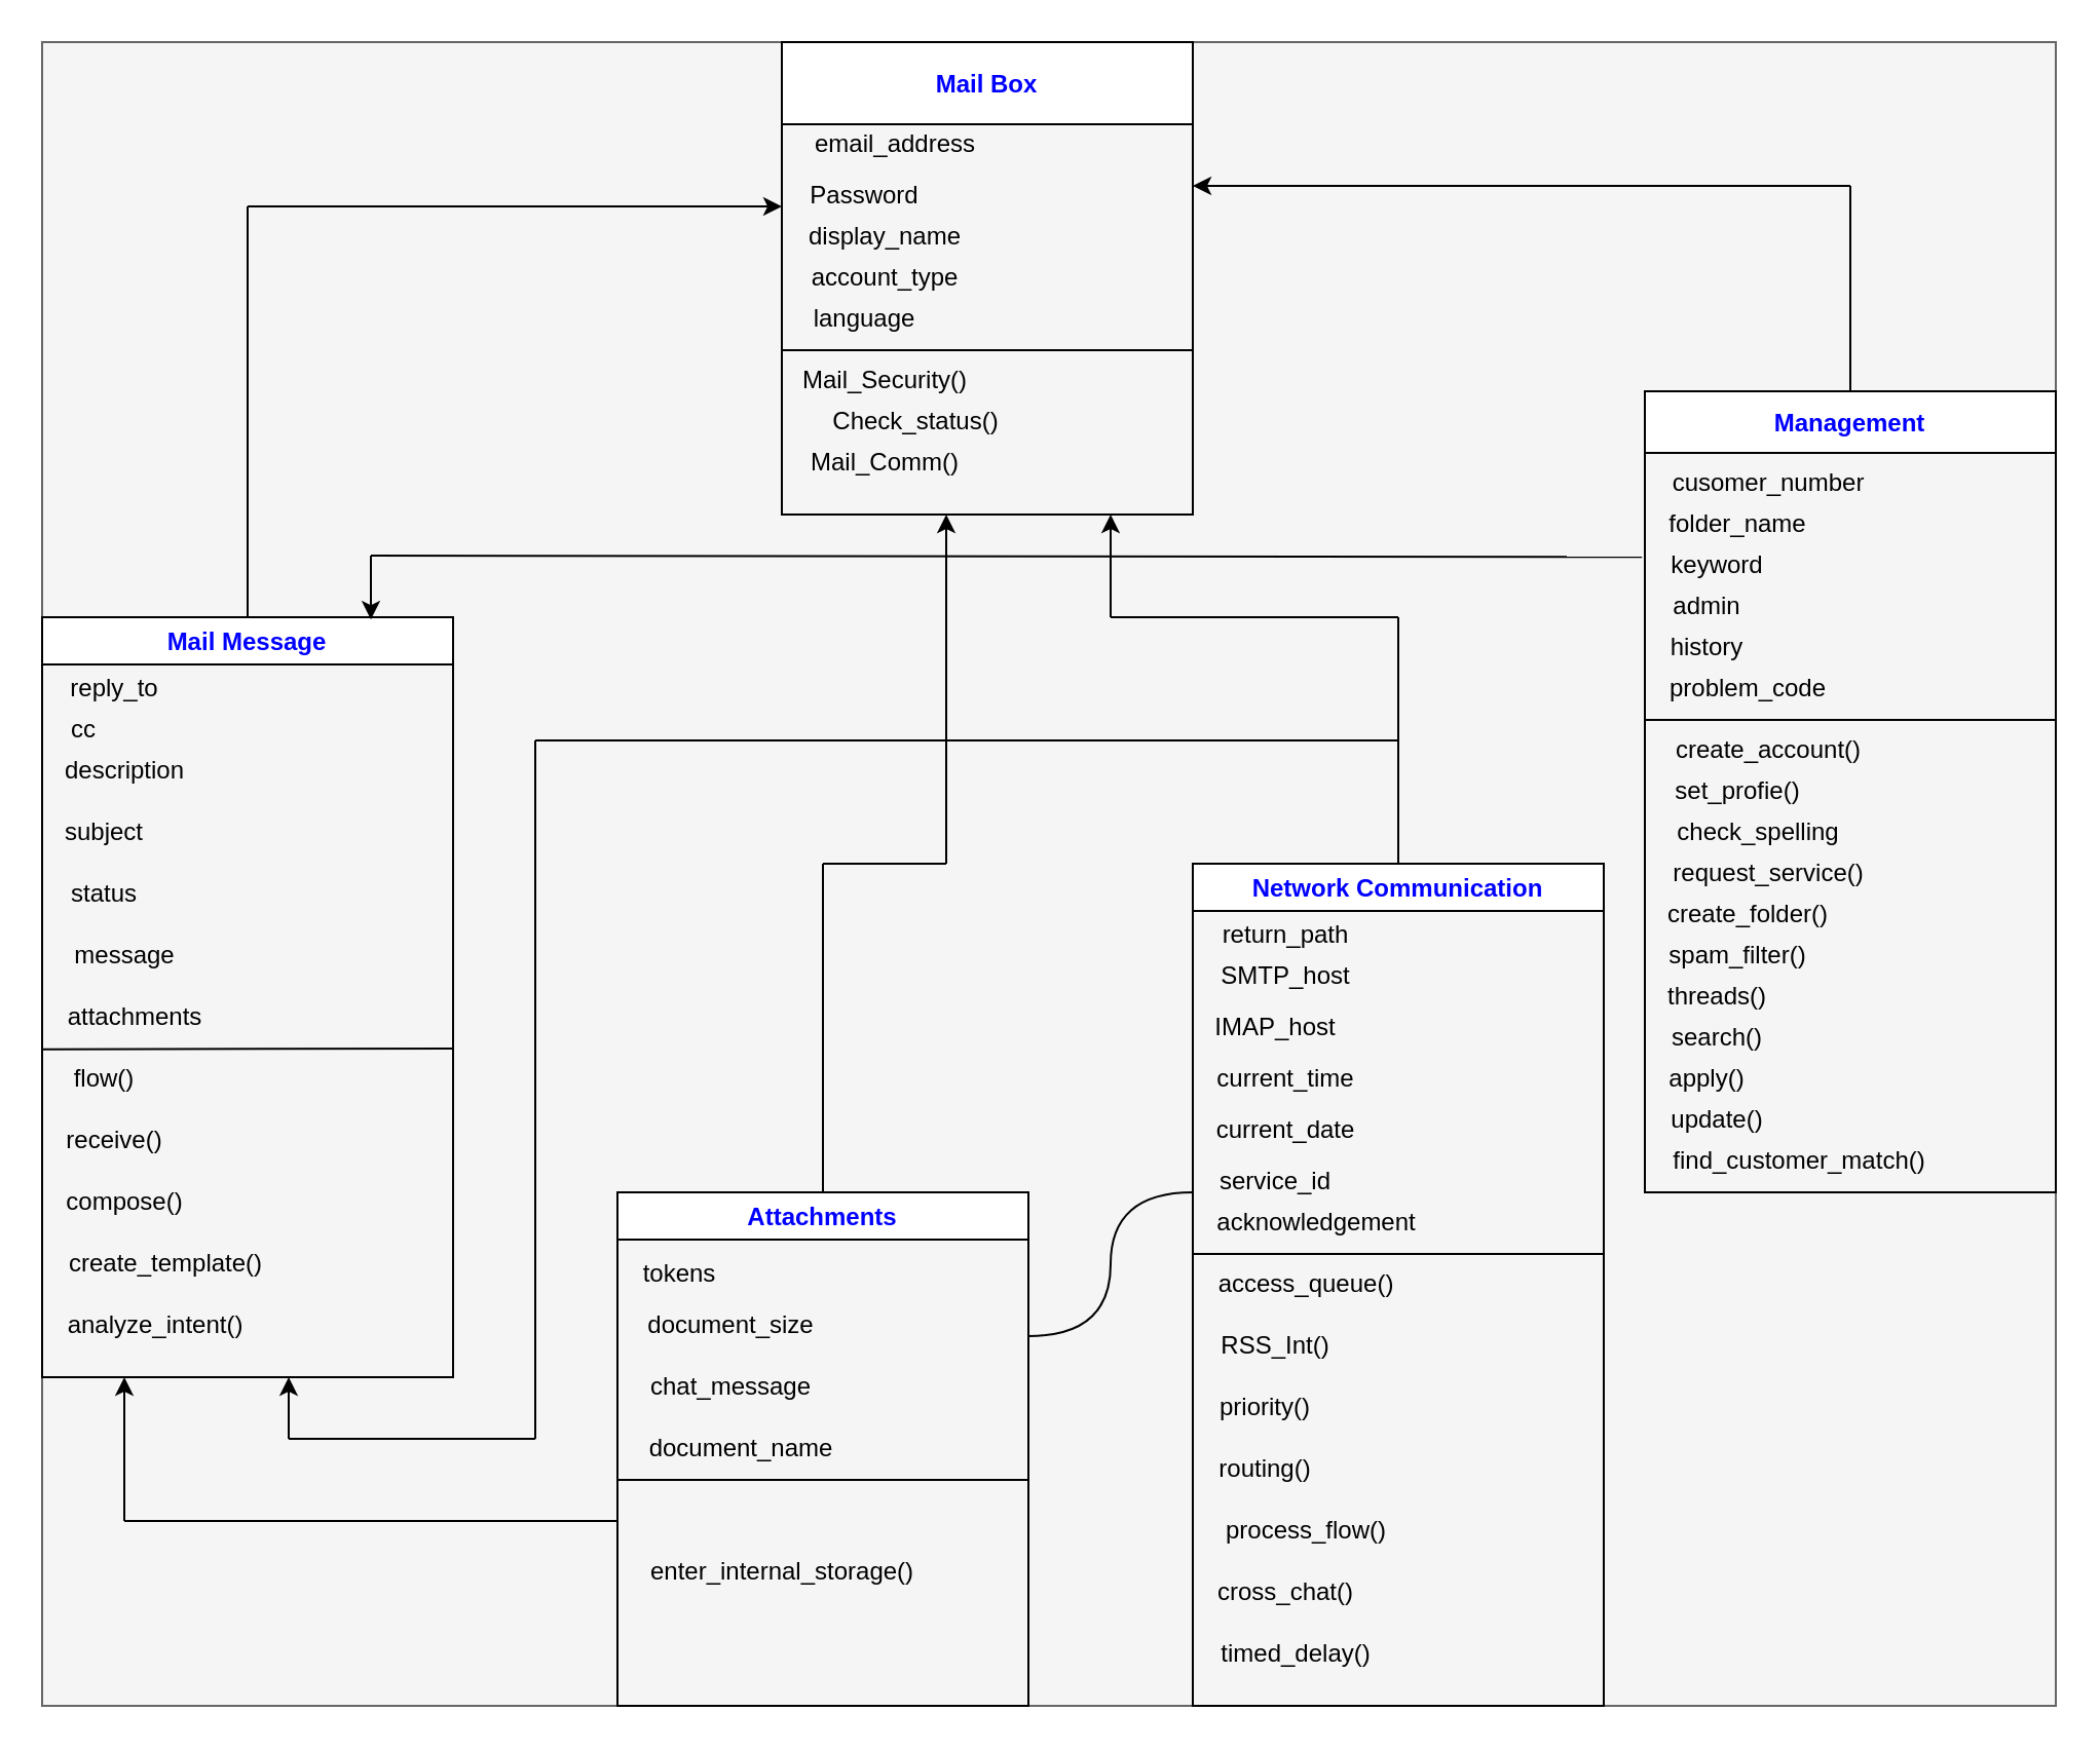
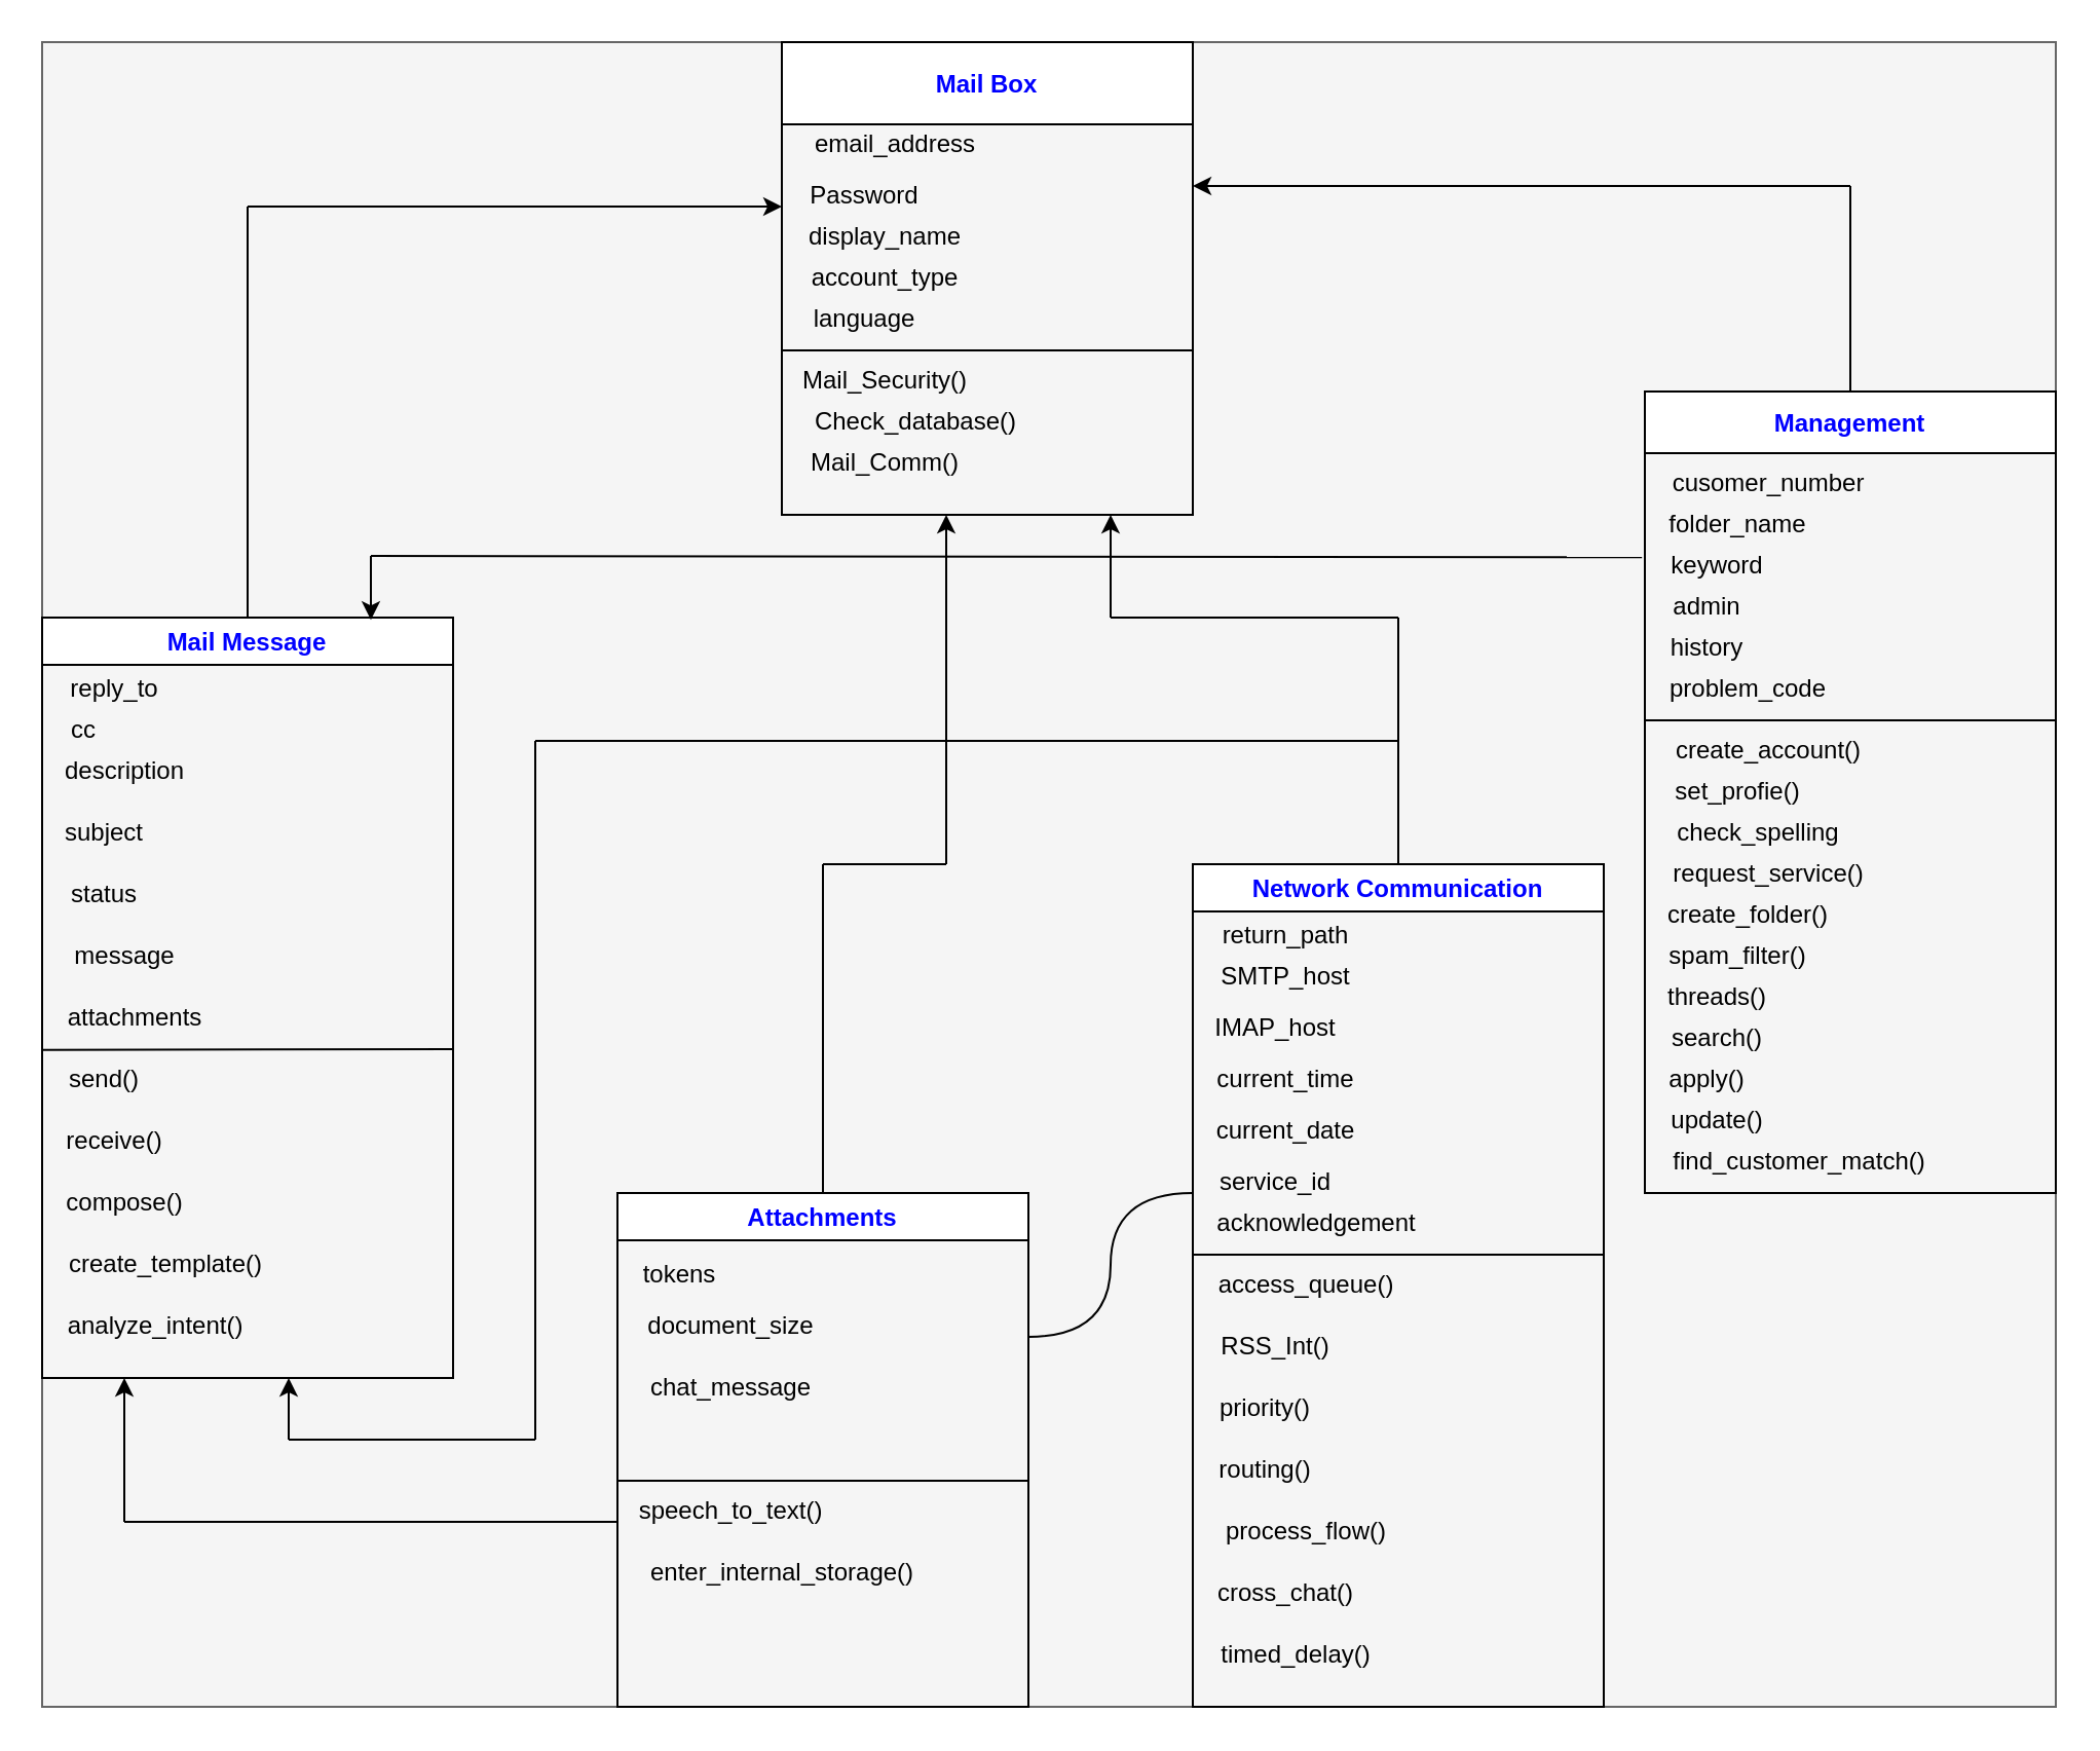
- <mxCell id="11" value="Check_status()" style="text;html=1;align=center;verticalAlign=middle;resizable=0;points=[];autosize=1;strokeColor=none;fillColor=none;" vertex="1" parent="3"><mxGeometry y="170" width="130" height="30" as="geometry" /></mxCell>
+ <mxCell id="11" value="Check_database()" style="text;html=1;align=center;verticalAlign=middle;resizable=0;points=[];autosize=1;strokeColor=none;fillColor=none;" vertex="1" parent="3"><mxGeometry y="170" width="130" height="30" as="geometry" /></mxCell>
- <mxCell id="51" value="flow()" style="text;html=1;align=center;verticalAlign=middle;resizable=0;points=[];autosize=1;strokeColor=none;fillColor=none;" vertex="1" parent="43"><mxGeometry y="210" width="60" height="30" as="geometry" /></mxCell>
+ <mxCell id="51" value="send()" style="text;html=1;align=center;verticalAlign=middle;resizable=0;points=[];autosize=1;strokeColor=none;fillColor=none;" vertex="1" parent="43"><mxGeometry y="210" width="60" height="30" as="geometry" /></mxCell>
- <mxCell id="38" value="document_name" style="text;html=1;align=center;verticalAlign=middle;resizable=0;points=[];autosize=1;strokeColor=none;fillColor=none;" vertex="1" parent="34"><mxGeometry y="85" width="120" height="30" as="geometry" /></mxCell>
+ <mxCell id="39" value="speech_to_text()" style="text;html=1;align=center;verticalAlign=middle;resizable=0;points=[];autosize=1;strokeColor=none;fillColor=none;" vertex="1" parent="34"><mxGeometry y="115" width="110" height="30" as="geometry" /></mxCell>
